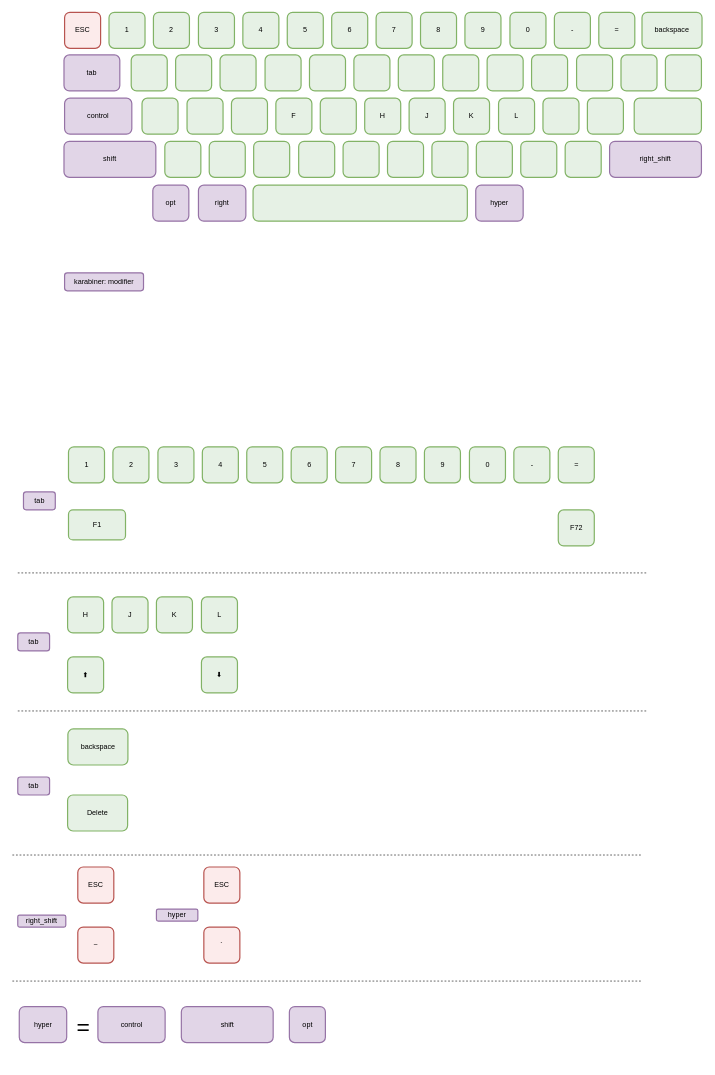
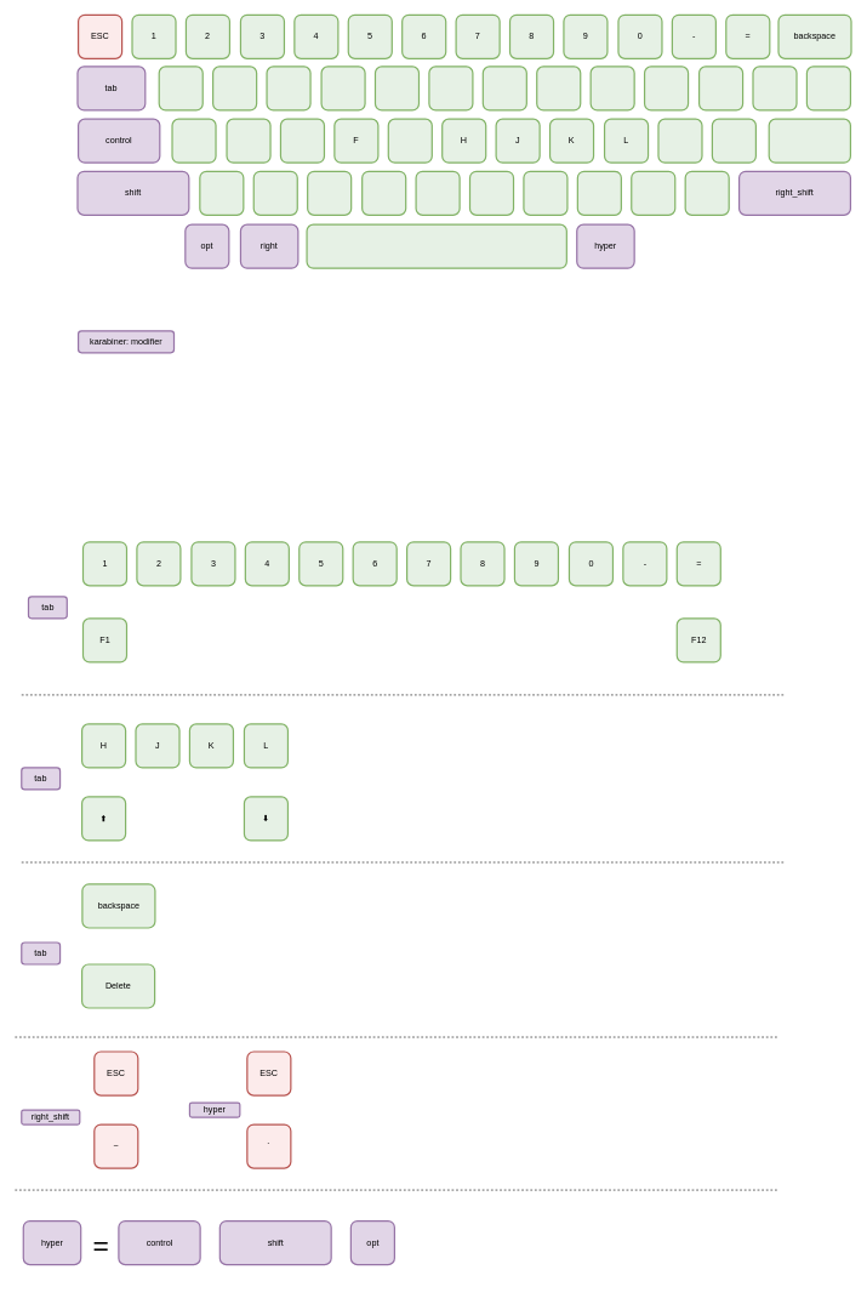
- <mxCell id="74" value="F1" style="rounded=1;whiteSpace=wrap;html=1;strokeWidth=2;fillColor=#D5E8D499;strokeColor=#82b366;" parent="60" vertex="1"><mxGeometry x="84.5" y="105" width="95" height="50" as="geometry" /></mxCell>
+ <mxCell id="74" value="F1" style="rounded=1;whiteSpace=wrap;html=1;strokeWidth=2;fillColor=#D5E8D499;strokeColor=#82b366;" parent="60" vertex="1"><mxGeometry x="84.5" y="105" width="60" height="60" as="geometry" /></mxCell>
- <mxCell id="75" value="F72" style="rounded=1;whiteSpace=wrap;html=1;strokeWidth=2;fillColor=#D5E8D499;strokeColor=#82b366;" parent="60" vertex="1"><mxGeometry x="900.5" y="105" width="60" height="60" as="geometry" /></mxCell>
+ <mxCell id="75" value="F12" style="rounded=1;whiteSpace=wrap;html=1;strokeWidth=2;fillColor=#D5E8D499;strokeColor=#82b366;" parent="60" vertex="1"><mxGeometry x="900.5" y="105" width="60" height="60" as="geometry" /></mxCell>
